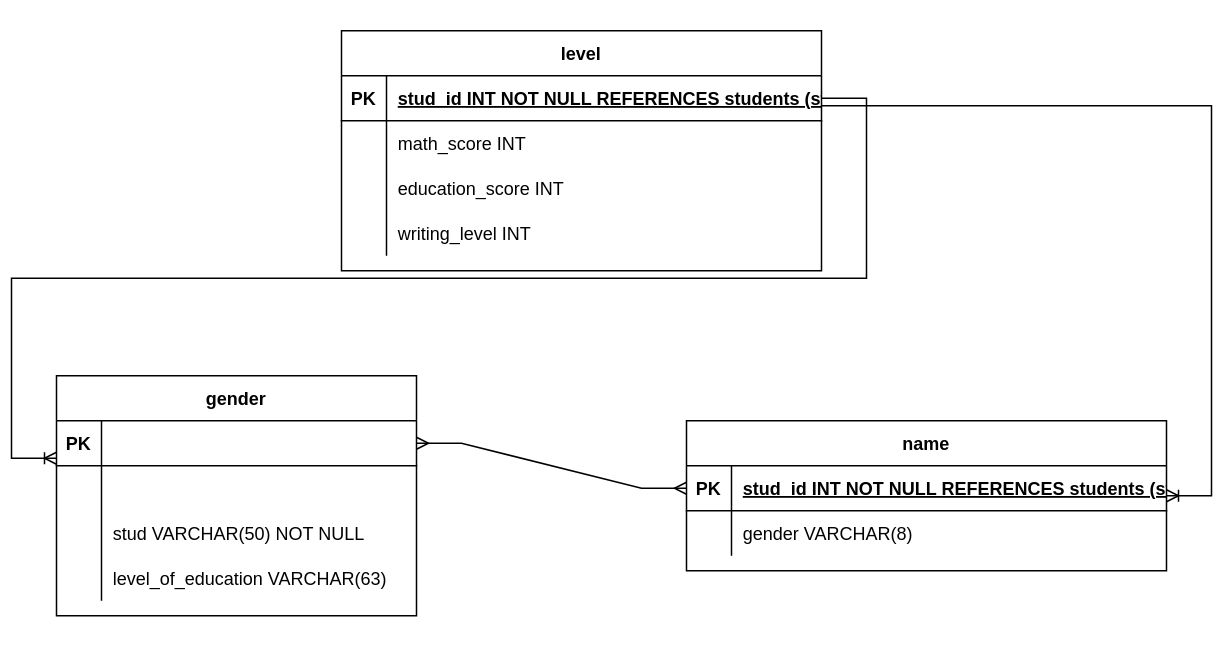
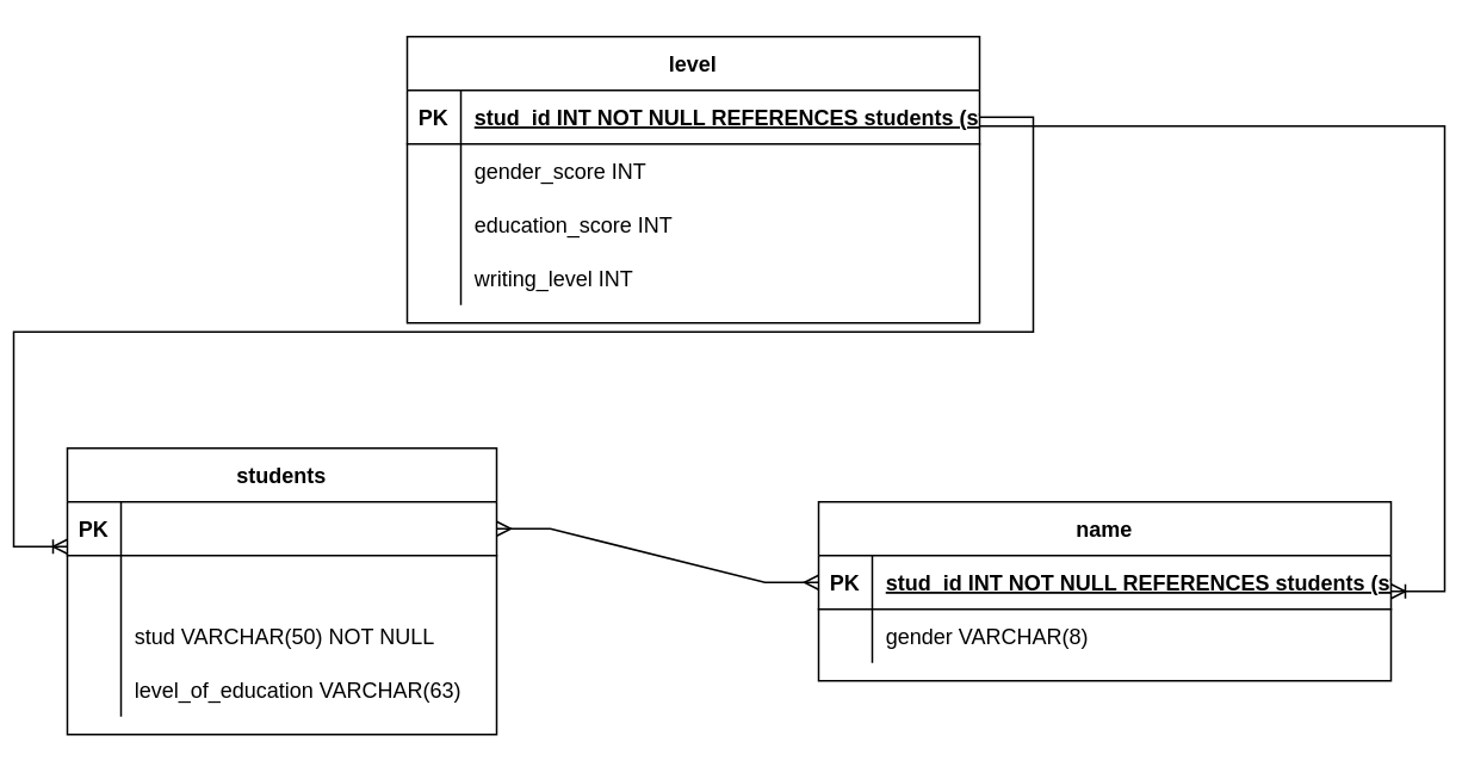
- <mxCell id="19" value="math_score INT" style="shape=partialRectangle;overflow=hidden;connectable=0;fillColor=none;top=0;left=0;bottom=0;right=0;align=left;spacingLeft=6;" vertex="1" parent="17"><mxGeometry x="30" width="290" height="30" as="geometry"><mxRectangle width="290" height="30" as="alternateBounds" /></mxGeometry></mxCell>
+ <mxCell id="19" value="gender_score INT" style="shape=partialRectangle;overflow=hidden;connectable=0;fillColor=none;top=0;left=0;bottom=0;right=0;align=left;spacingLeft=6;" vertex="1" parent="17"><mxGeometry x="30" width="290" height="30" as="geometry"><mxRectangle width="290" height="30" as="alternateBounds" /></mxGeometry></mxCell>
- <mxCell id="2" value="gender" style="shape=table;startSize=30;container=1;collapsible=1;childLayout=tableLayout;fixedRows=1;rowLines=0;fontStyle=1;align=center;resizeLast=1;" vertex="1" parent="1"><mxGeometry x="20" y="250" width="240" height="160" as="geometry" /></mxCell>
+ <mxCell id="2" value="students" style="shape=table;startSize=30;container=1;collapsible=1;childLayout=tableLayout;fixedRows=1;rowLines=0;fontStyle=1;align=center;resizeLast=1;" vertex="1" parent="1"><mxGeometry x="20" y="250" width="240" height="160" as="geometry" /></mxCell>
